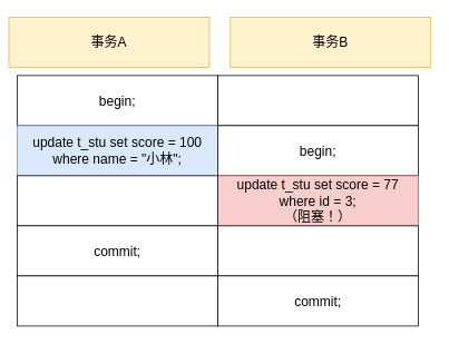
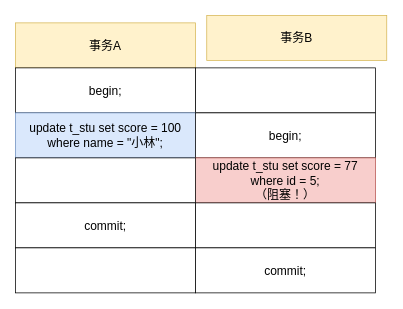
- <mxCell id="2" value="事务A" style="rounded=0;whiteSpace=wrap;html=1;fontSize=16;fillColor=#fff2cc;strokeColor=#d6b656;" vertex="1" parent="1"><mxGeometry x="10" y="20" width="240" height="60" as="geometry" /></mxCell>
+ <mxCell id="2" value="事务A" style="rounded=0;whiteSpace=wrap;html=1;fontSize=16;fillColor=#fff2cc;strokeColor=#d6b656;" vertex="1" parent="1"><mxGeometry x="20" y="30" width="240" height="60" as="geometry" /></mxCell>
- <mxCell id="8" value="update t_stu set score = 77 where id = 3;&lt;br&gt;（阻塞！）" style="rounded=0;whiteSpace=wrap;html=1;fontSize=16;fillColor=#f8cecc;strokeColor=#b85450;" vertex="1" parent="1"><mxGeometry x="260" y="210" width="240" height="60" as="geometry" /></mxCell>
+ <mxCell id="8" value="update t_stu set score = 77 where id = 5;&lt;br&gt;（阻塞！）" style="rounded=0;whiteSpace=wrap;html=1;fontSize=16;fillColor=#f8cecc;strokeColor=#b85450;" vertex="1" parent="1"><mxGeometry x="260" y="210" width="240" height="60" as="geometry" /></mxCell>
